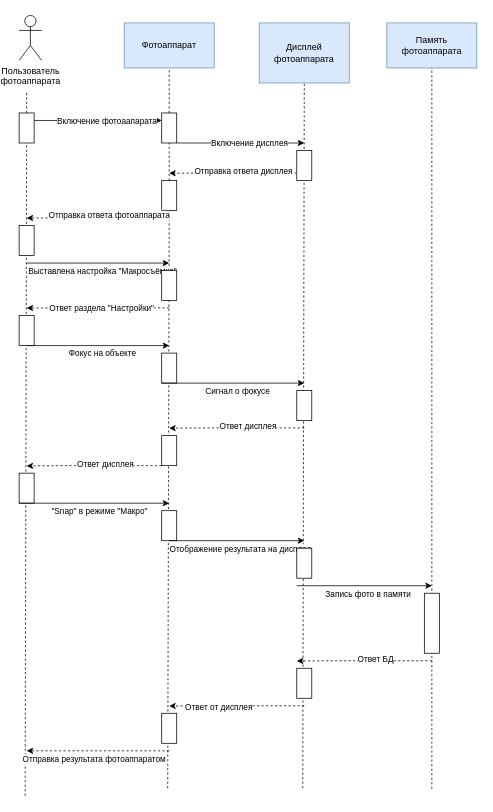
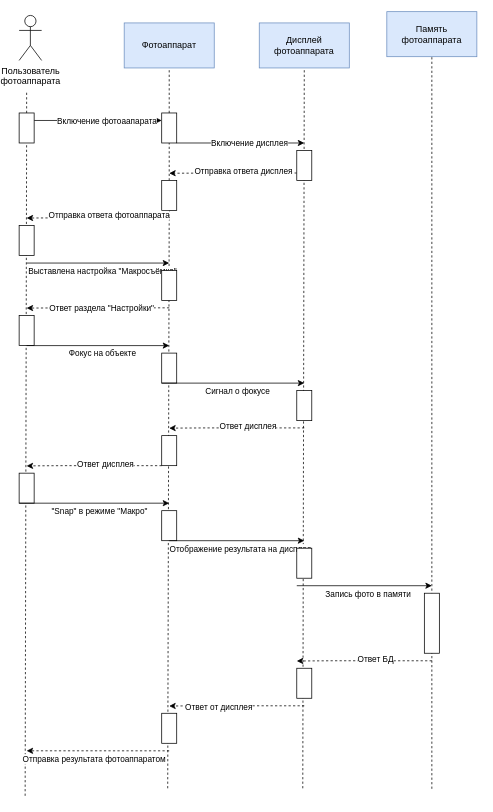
- <mxCell id="14" value="Память фотоаппарата" style="rounded=0;whiteSpace=wrap;html=1;fillColor=#dae8fc;strokeColor=#6c8ebf;" vertex="1" parent="1"><mxGeometry x="510" y="30" width="120" height="60" as="geometry" /></mxCell>
+ <mxCell id="14" value="Память фотоаппарата" style="rounded=0;whiteSpace=wrap;html=1;fillColor=#dae8fc;strokeColor=#6c8ebf;" vertex="1" parent="1"><mxGeometry x="510" y="15" width="120" height="60" as="geometry" /></mxCell>
- <mxCell id="4" value="Дисплей фотоаппарата" style="rounded=0;whiteSpace=wrap;html=1;fillColor=#dae8fc;strokeColor=#6c8ebf;" vertex="1" parent="1"><mxGeometry x="340" y="30" width="120" height="80" as="geometry" /></mxCell>
+ <mxCell id="4" value="Дисплей фотоаппарата" style="rounded=0;whiteSpace=wrap;html=1;fillColor=#dae8fc;strokeColor=#6c8ebf;" vertex="1" parent="1"><mxGeometry x="340" y="30" width="120" height="60" as="geometry" /></mxCell>
